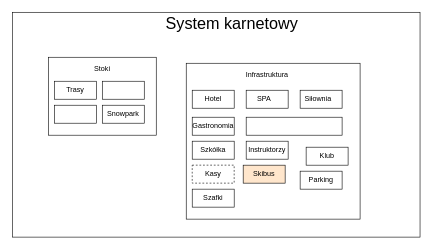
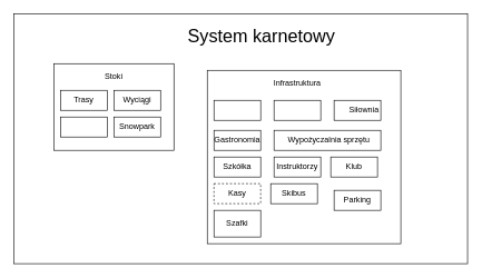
- <mxCell id="29" value="&lt;font style=&quot;font-size: 27px&quot;&gt;System karnetowy&amp;nbsp;&lt;/font&gt;" style="text;html=1;strokeColor=none;fillColor=none;align=center;verticalAlign=middle;whiteSpace=wrap;rounded=0;" vertex="1" parent="1"><mxGeometry x="185" y="30" width="410" height="20" as="geometry" /></mxCell>
+ <mxCell id="29" value="&lt;font style=&quot;font-size: 27px&quot;&gt;System karnetowy&amp;nbsp;&lt;/font&gt;" style="text;html=1;strokeColor=none;fillColor=none;align=center;verticalAlign=middle;whiteSpace=wrap;rounded=0;" vertex="1" parent="1"><mxGeometry x="190" y="45" width="410" height="20" as="geometry" /></mxCell>
+ <mxCell id="10" value="Wyciągi" style="text;html=1;strokeColor=none;fillColor=none;align=center;verticalAlign=middle;whiteSpace=wrap;rounded=0;" vertex="1" parent="1"><mxGeometry x="185" y="140" width="40" height="20" as="geometry" /></mxCell>
- <mxCell id="24" value="Hotel" style="text;html=1;strokeColor=none;fillColor=none;align=center;verticalAlign=middle;whiteSpace=wrap;rounded=0;" vertex="1" parent="1"><mxGeometry x="335" y="155" width="40" height="20" as="geometry" /></mxCell>
- <mxCell id="23" value="SPA" style="text;html=1;strokeColor=none;fillColor=none;align=center;verticalAlign=middle;whiteSpace=wrap;rounded=0;" vertex="1" parent="1"><mxGeometry x="420" y="155" width="40" height="20" as="geometry" /></mxCell>
- <mxCell id="22" value="Siłownia" style="text;html=1;strokeColor=none;fillColor=none;align=center;verticalAlign=middle;whiteSpace=wrap;rounded=0;" vertex="1" parent="1"><mxGeometry x="510" y="155" width="40" height="20" as="geometry" /></mxCell>
+ <mxCell id="22" value="Siłownia" style="text;html=1;strokeColor=none;fillColor=none;align=center;verticalAlign=middle;whiteSpace=wrap;rounded=0;" vertex="1" parent="1"><mxGeometry x="525" y="155" width="40" height="20" as="geometry" /></mxCell>
+ <mxCell id="20" value="Wypożyczalnia sprzętu" style="text;html=1;strokeColor=none;fillColor=none;align=center;verticalAlign=middle;whiteSpace=wrap;rounded=0;" vertex="1" parent="1"><mxGeometry x="425" y="200" width="135" height="20" as="geometry" /></mxCell>
- <mxCell id="27" value="Klub" style="rounded=0;whiteSpace=wrap;html=1;" vertex="1" parent="1"><mxGeometry x="510" y="245" width="70" height="30" as="geometry" /></mxCell>
+ <mxCell id="27" value="Klub" style="rounded=0;whiteSpace=wrap;html=1;" vertex="1" parent="1"><mxGeometry x="495" y="235" width="70" height="30" as="geometry" /></mxCell>
- <mxCell id="30" value="Skibus" style="rounded=0;whiteSpace=wrap;html=1;fillColor=#ffe6cc;" vertex="1" parent="1"><mxGeometry x="405" y="275" width="70" height="30" as="geometry" /></mxCell>
+ <mxCell id="30" value="Skibus" style="rounded=0;whiteSpace=wrap;html=1;" vertex="1" parent="1"><mxGeometry x="405" y="275" width="70" height="30" as="geometry" /></mxCell>
- <mxCell id="32" value="Szafki" style="rounded=0;whiteSpace=wrap;html=1;" vertex="1" parent="1"><mxGeometry x="320" y="315" width="70" height="30" as="geometry" /></mxCell>
+ <mxCell id="32" value="Szafki" style="rounded=0;whiteSpace=wrap;html=1;" vertex="1" parent="1"><mxGeometry x="320" y="315" width="70" height="40" as="geometry" /></mxCell>
